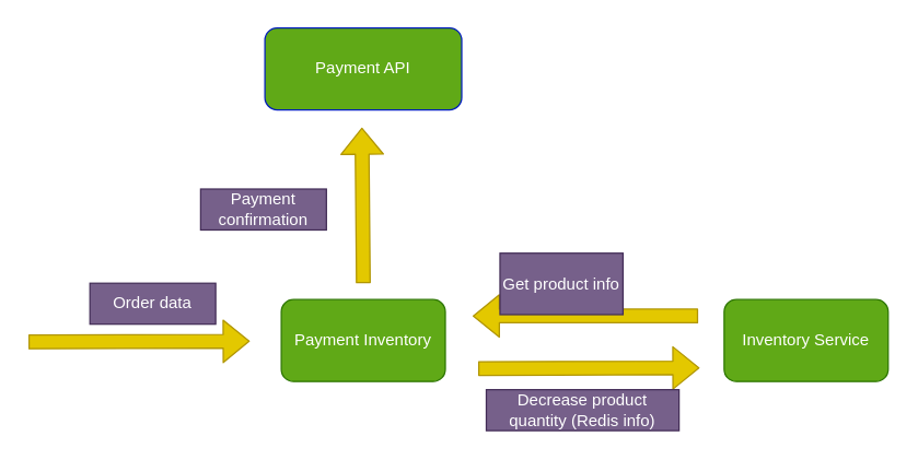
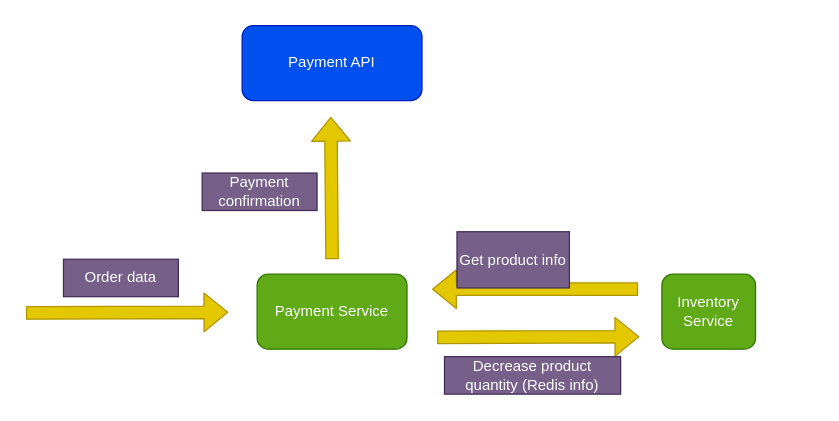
- <mxCell id="8" value="Payment API" style="rounded=1;whiteSpace=wrap;html=1;fillColor=#60a917;fontColor=#ffffff;strokeColor=#001DBC;" parent="1" vertex="1"><mxGeometry x="193" y="20" width="144" height="60" as="geometry" /></mxCell>
+ <mxCell id="8" value="Payment API" style="rounded=1;whiteSpace=wrap;html=1;fillColor=#0050ef;fontColor=#ffffff;strokeColor=#001DBC;" parent="1" vertex="1"><mxGeometry x="193" y="20" width="144" height="60" as="geometry" /></mxCell>
- <mxCell id="10" value="Payment&lt;br&gt;confirmation" style="text;html=1;strokeColor=#432D57;fillColor=#76608a;align=center;verticalAlign=middle;whiteSpace=wrap;rounded=0;fontColor=#ffffff;" parent="1" vertex="1"><mxGeometry x="146" y="138" width="92" height="30" as="geometry" /></mxCell>
+ <mxCell id="10" value="Payment&lt;br&gt;confirmation" style="text;html=1;strokeColor=#432D57;fillColor=#76608a;align=center;verticalAlign=middle;whiteSpace=wrap;rounded=0;fontColor=#ffffff;" parent="1" vertex="1"><mxGeometry x="161" y="138" width="92" height="30" as="geometry" /></mxCell>
- <mxCell id="5" value="Order data" style="text;html=1;fillColor=#76608a;align=center;verticalAlign=middle;whiteSpace=wrap;rounded=0;strokeColor=#432D57;fontColor=#ffffff;" parent="1" vertex="1"><mxGeometry x="65" y="207" width="92" height="30" as="geometry" /></mxCell>
+ <mxCell id="5" value="Order data" style="text;html=1;fillColor=#76608a;align=center;verticalAlign=middle;whiteSpace=wrap;rounded=0;strokeColor=#432D57;fontColor=#ffffff;" parent="1" vertex="1"><mxGeometry x="50" y="207" width="92" height="30" as="geometry" /></mxCell>
- <mxCell id="3" value="Payment Inventory" style="rounded=1;whiteSpace=wrap;html=1;fillColor=#60a917;fontColor=#ffffff;strokeColor=#2D7600;" parent="1" vertex="1"><mxGeometry x="205" y="219" width="120" height="60" as="geometry" /></mxCell>
+ <mxCell id="3" value="Payment Service" style="rounded=1;whiteSpace=wrap;html=1;fillColor=#60a917;fontColor=#ffffff;strokeColor=#2D7600;" parent="1" vertex="1"><mxGeometry x="205" y="219" width="120" height="60" as="geometry" /></mxCell>
- <mxCell id="2" value="Inventory Service" style="rounded=1;whiteSpace=wrap;html=1;fillColor=#60a917;fontColor=#ffffff;strokeColor=#2D7600;" parent="1" vertex="1"><mxGeometry x="529" y="219" width="120" height="60" as="geometry" /></mxCell>
+ <mxCell id="2" value="Inventory Service" style="rounded=1;whiteSpace=wrap;html=1;fillColor=#60a917;fontColor=#ffffff;strokeColor=#2D7600;" parent="1" vertex="1"><mxGeometry x="529" y="219" width="75" height="60" as="geometry" /></mxCell>
